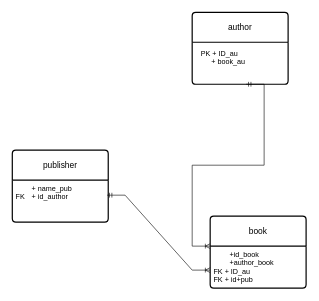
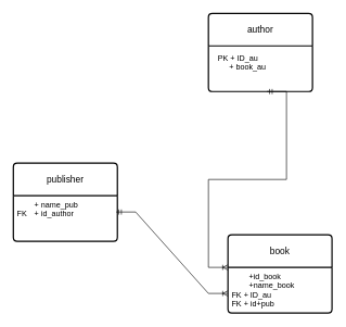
- <mxCell id="9" value="&lt;span style=&quot;white-space: pre;&quot;&gt;&#09;&lt;/span&gt;+id_book&lt;br&gt;&lt;span style=&quot;white-space: pre;&quot;&gt;&#09;&lt;/span&gt;+author_book&lt;br&gt;FK + ID_au&lt;div&gt;FK + id+pub&lt;/div&gt;" style="align=left;strokeColor=none;fillColor=none;spacingLeft=4;fontSize=12;verticalAlign=top;resizable=0;rotatable=0;part=1;html=1;" vertex="1" parent="8"><mxGeometry y="50" width="160" height="70" as="geometry" /></mxCell>
+ <mxCell id="9" value="&lt;span style=&quot;white-space: pre;&quot;&gt;&#09;&lt;/span&gt;+id_book&lt;br&gt;&lt;span style=&quot;white-space: pre;&quot;&gt;&#09;&lt;/span&gt;+name_book&lt;br&gt;FK + ID_au&lt;div&gt;FK + id+pub&lt;/div&gt;" style="align=left;strokeColor=none;fillColor=none;spacingLeft=4;fontSize=12;verticalAlign=top;resizable=0;rotatable=0;part=1;html=1;" vertex="1" parent="8"><mxGeometry y="50" width="160" height="70" as="geometry" /></mxCell>
